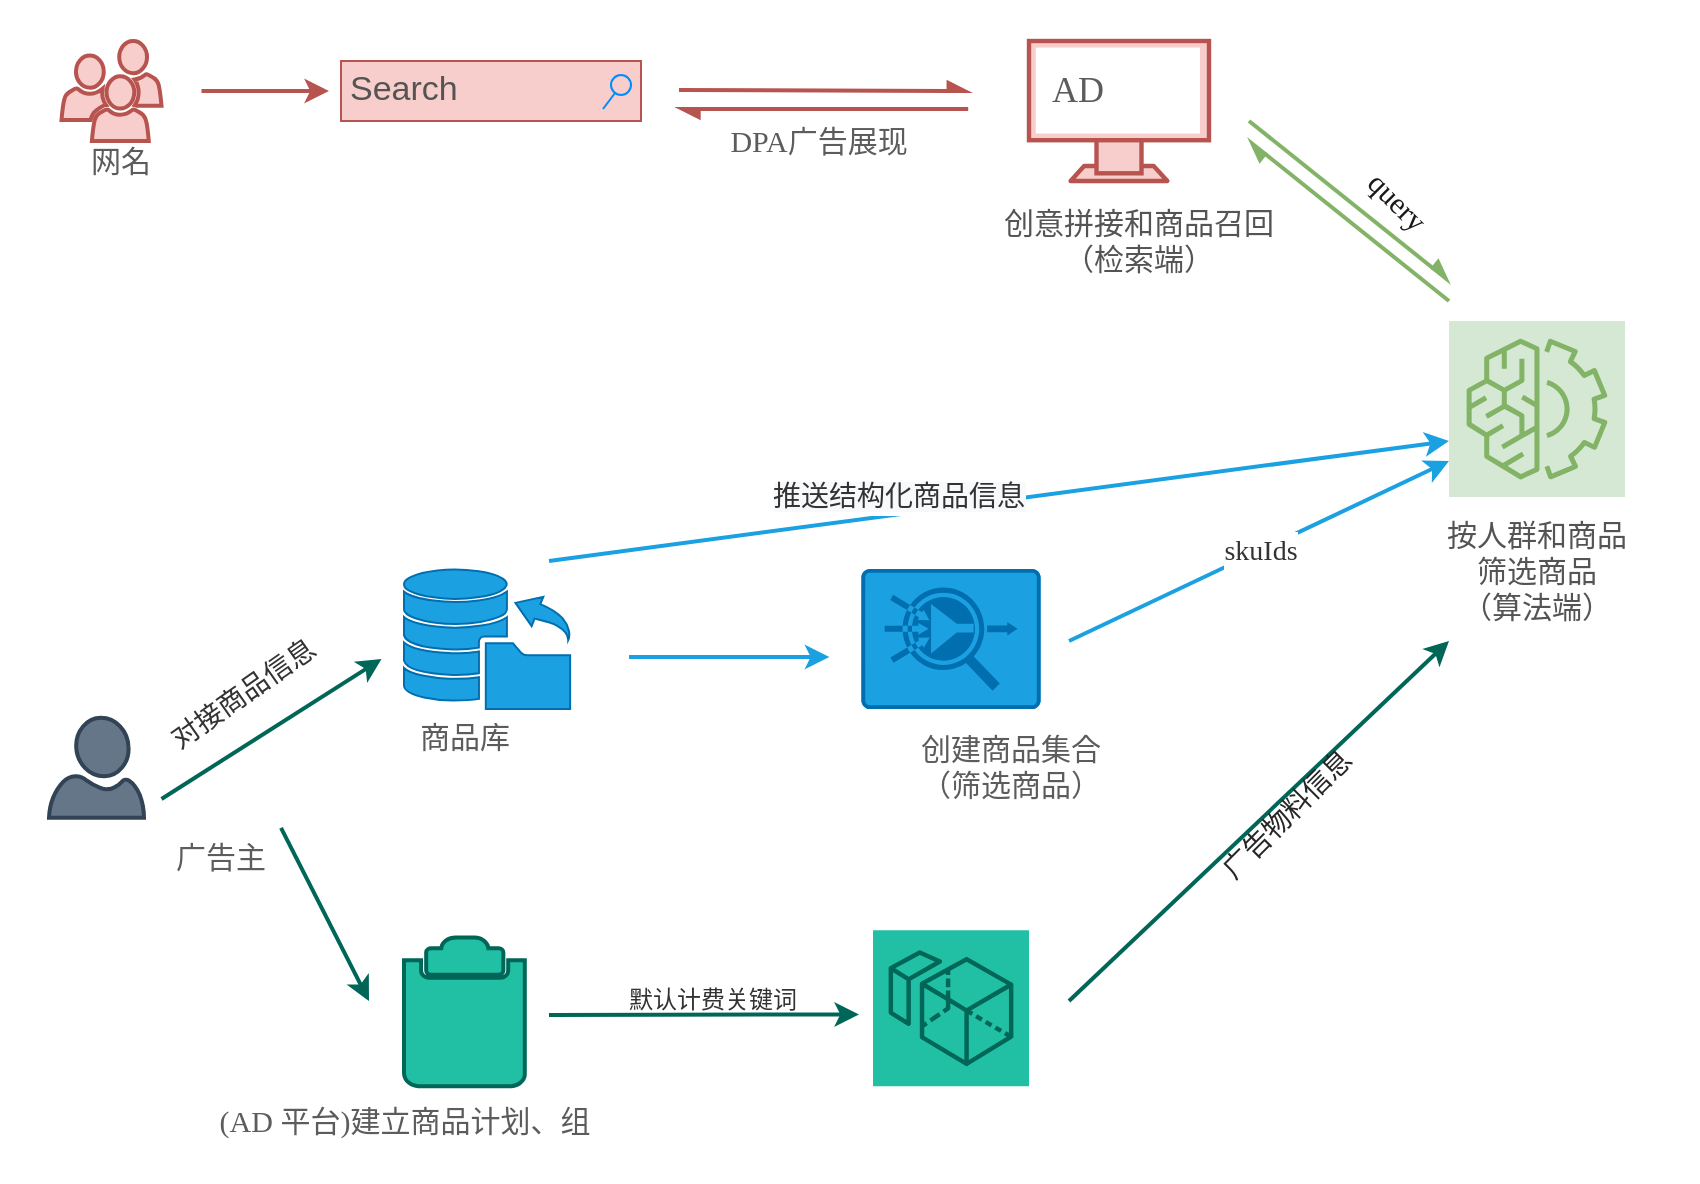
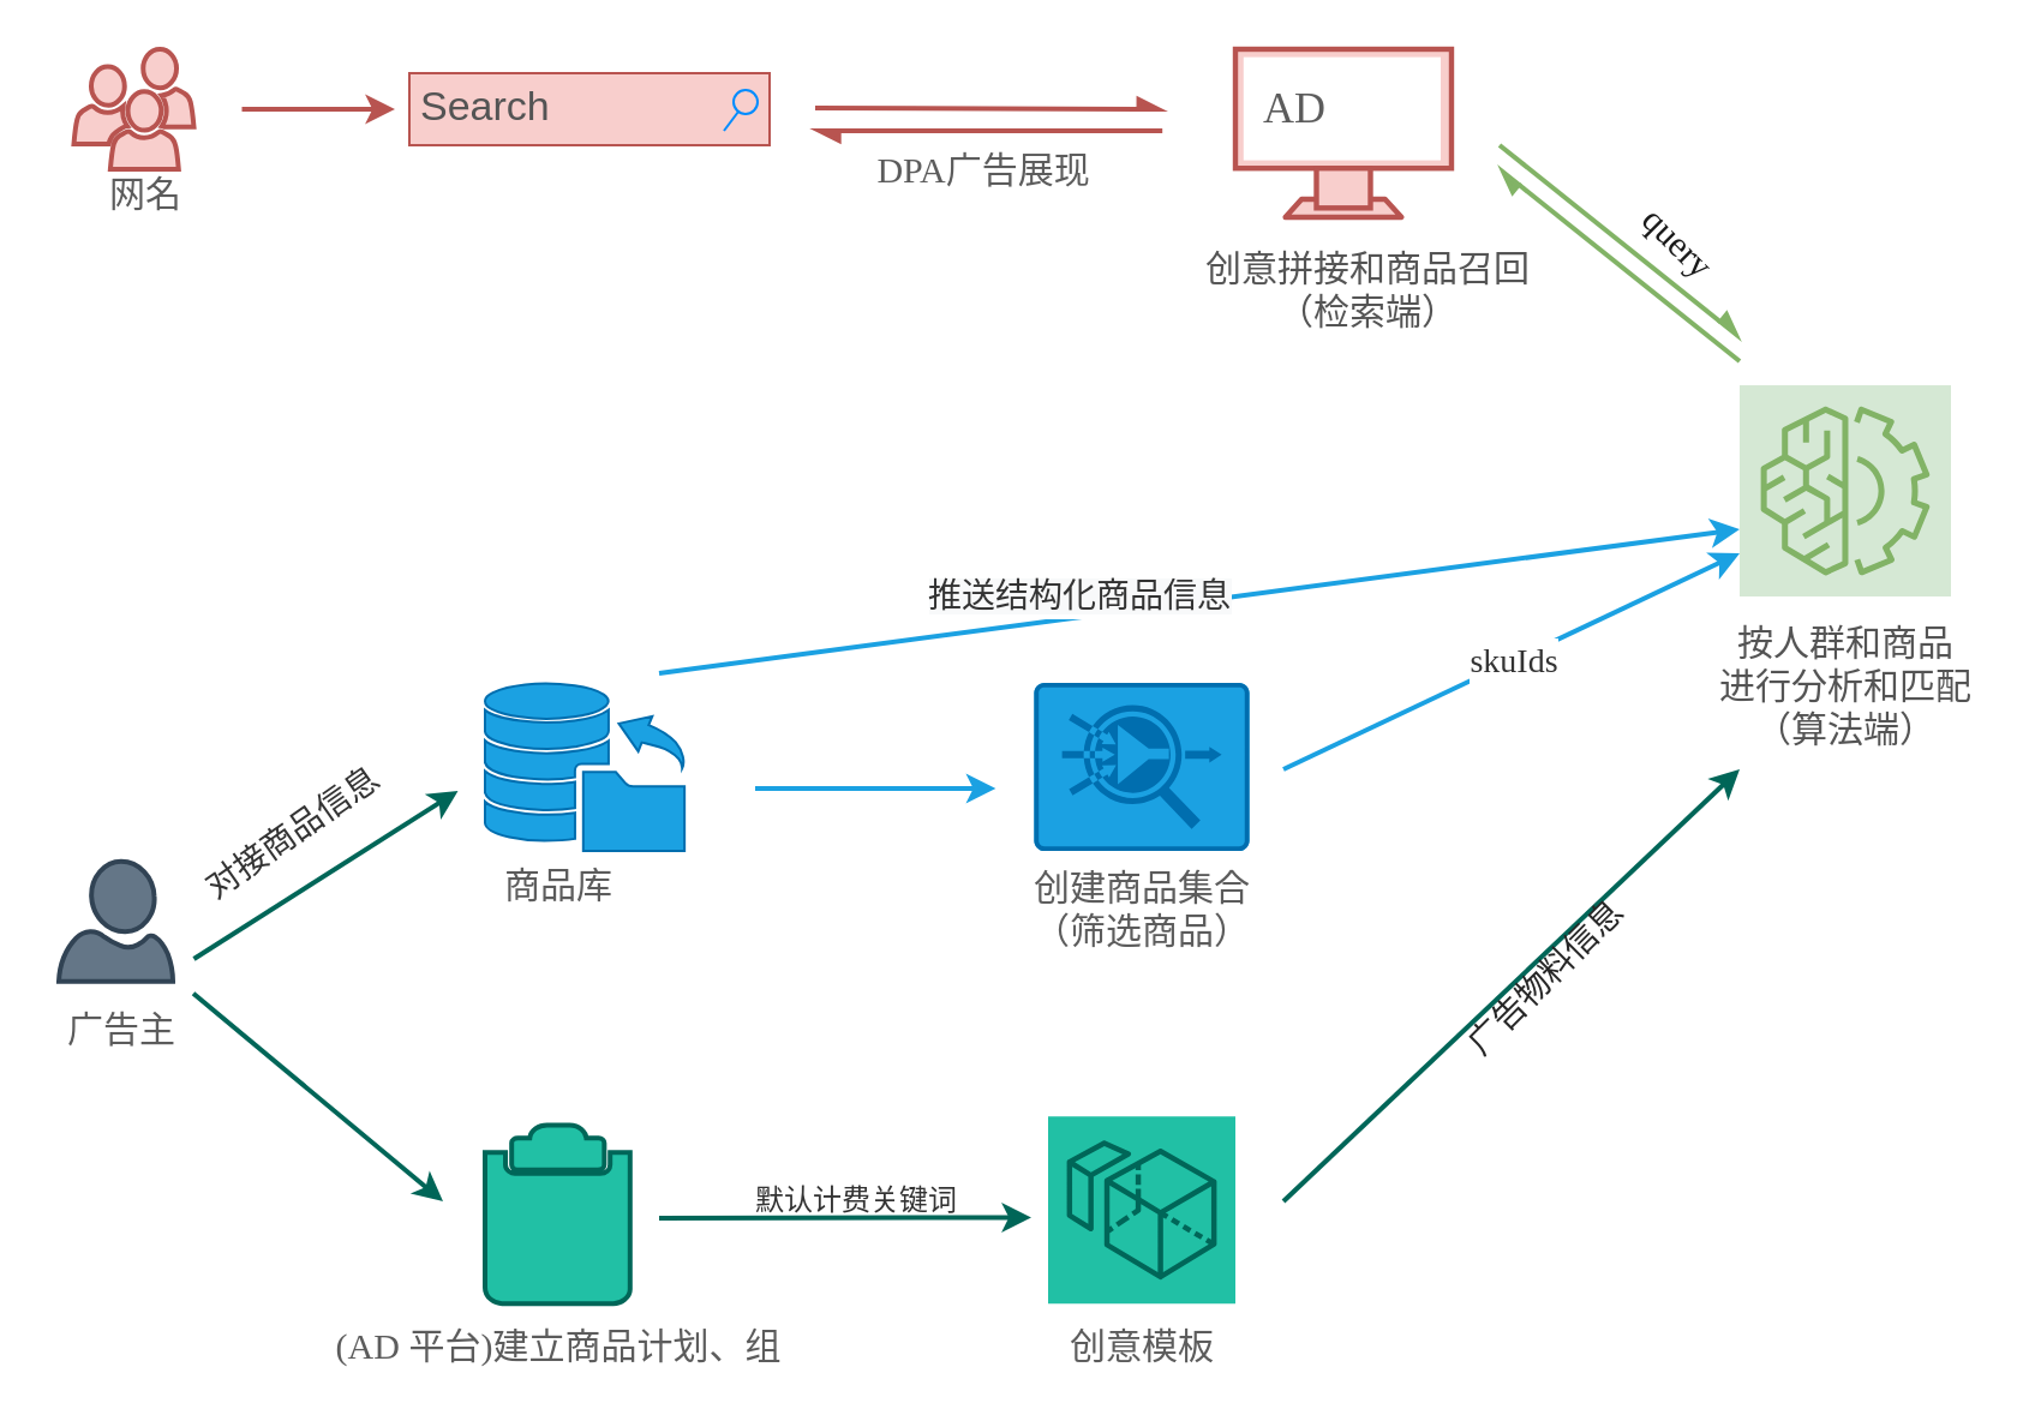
- <mxCell id="7" value="&lt;font style=&quot;font-size: 15px&quot; face=&quot;Comic Sans MS&quot;&gt;&lt;font color=&quot;#545454&quot;&gt;按人群和商品&lt;br&gt;筛选商品&lt;br&gt;（算法端）&lt;/font&gt;&lt;br&gt;&lt;/font&gt;" style="text;html=1;align=center;verticalAlign=middle;resizable=0;points=[];autosize=1;fontColor=#5C5C5C;" parent="1" vertex="1"><mxGeometry x="708" y="260" width="120" height="50" as="geometry" /></mxCell>
+ <mxCell id="7" value="&lt;font style=&quot;font-size: 15px&quot; face=&quot;Comic Sans MS&quot;&gt;&lt;font color=&quot;#545454&quot;&gt;按人群和商品&lt;br&gt;进行分析和匹配&lt;br&gt;（算法端）&lt;/font&gt;&lt;br&gt;&lt;/font&gt;" style="text;html=1;align=center;verticalAlign=middle;resizable=0;points=[];autosize=1;fontColor=#5C5C5C;" parent="1" vertex="1"><mxGeometry x="708" y="260" width="120" height="50" as="geometry" /></mxCell>
- <mxCell id="15" value="&lt;font style=&quot;font-size: 15px&quot; face=&quot;Comic Sans MS&quot;&gt;创建商品集合&lt;br&gt;（筛选商品）&lt;/font&gt;" style="text;html=1;align=center;verticalAlign=middle;resizable=0;points=[];autosize=1;fontColor=#5C5C5C;" parent="1" vertex="1"><mxGeometry x="450" y="363.4" width="110" height="40" as="geometry" /></mxCell>
+ <mxCell id="15" value="&lt;font style=&quot;font-size: 15px&quot; face=&quot;Comic Sans MS&quot;&gt;创建商品集合&lt;br&gt;（筛选商品）&lt;/font&gt;" style="text;html=1;align=center;verticalAlign=middle;resizable=0;points=[];autosize=1;fontColor=#5C5C5C;" parent="1" vertex="1"><mxGeometry x="420" y="358.4" width="110" height="40" as="geometry" /></mxCell>
- <mxCell id="6" value="&lt;font face=&quot;Comic Sans MS&quot; style=&quot;font-size: 15px&quot;&gt;广告主&lt;/font&gt;" style="text;html=1;align=center;verticalAlign=middle;resizable=0;points=[];autosize=1;fontColor=#5C5C5C;" parent="1" vertex="1"><mxGeometry x="80.25" y="418.4" width="60" height="20" as="geometry" /></mxCell>
+ <mxCell id="6" value="&lt;font face=&quot;Comic Sans MS&quot; style=&quot;font-size: 15px&quot;&gt;广告主&lt;/font&gt;" style="text;html=1;align=center;verticalAlign=middle;resizable=0;points=[];autosize=1;fontColor=#5C5C5C;" parent="1" vertex="1"><mxGeometry x="20.25" y="418.4" width="60" height="20" as="geometry" /></mxCell>
- <mxCell id="13" value="&lt;font face=&quot;Comic Sans MS&quot; style=&quot;font-size: 15px&quot;&gt;(AD 平台)建立商品计划、组&lt;/font&gt;" style="text;html=1;align=center;verticalAlign=middle;resizable=0;points=[];autosize=1;fontColor=#5C5C5C;" parent="1" vertex="1"><mxGeometry x="101.5" y="550" width="200" height="20" as="geometry" /></mxCell>
+ <mxCell id="13" value="&lt;font face=&quot;Comic Sans MS&quot; style=&quot;font-size: 15px&quot;&gt;(AD 平台)建立商品计划、组&lt;/font&gt;" style="text;html=1;align=center;verticalAlign=middle;resizable=0;points=[];autosize=1;fontColor=#5C5C5C;" parent="1" vertex="1"><mxGeometry x="131.5" y="550" width="200" height="20" as="geometry" /></mxCell>
+ <mxCell id="19" value="&lt;font face=&quot;Comic Sans MS&quot;&gt;&lt;span style=&quot;font-size: 15px&quot;&gt;创意模板&lt;/span&gt;&lt;/font&gt;" style="text;html=1;align=center;verticalAlign=middle;resizable=0;points=[];autosize=1;fontColor=#5C5C5C;" parent="1" vertex="1"><mxGeometry x="435" y="550" width="80" height="20" as="geometry" /></mxCell>
